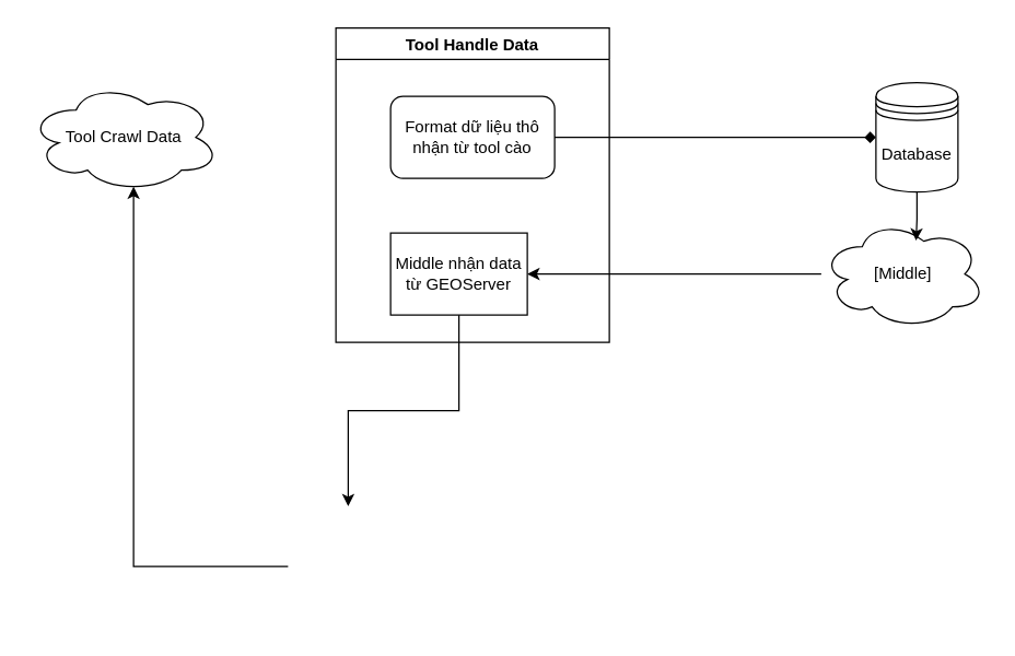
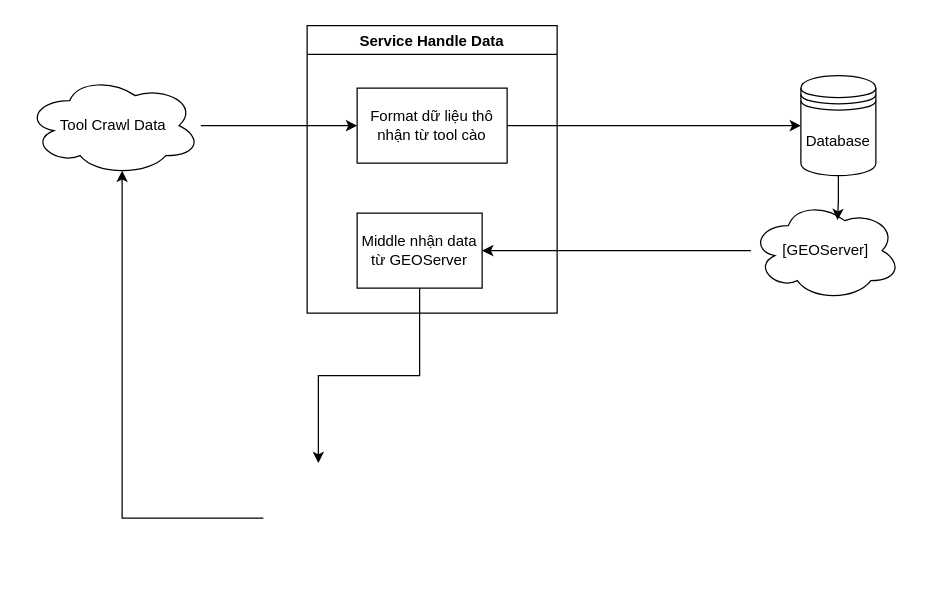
- <mxCell id="7" value="Tool Handle Data" style="swimlane;" vertex="1" parent="1"><mxGeometry x="245" y="20" width="200" height="230" as="geometry" /></mxCell>
+ <mxCell id="7" value="Service Handle Data" style="swimlane;" vertex="1" parent="1"><mxGeometry x="245" y="20" width="200" height="230" as="geometry" /></mxCell>
+ <mxCell id="10" style="edgeStyle=orthogonalEdgeStyle;rounded=0;orthogonalLoop=1;jettySize=auto;html=1;" edge="1" parent="1" source="11" target="8"><mxGeometry relative="1" as="geometry" /></mxCell>
- <mxCell id="8" value="Format dữ liệu thô nhận từ tool cào" style="whiteSpace=wrap;html=1;rounded=1;" vertex="1" parent="7"><mxGeometry x="40" y="50" width="120" height="60" as="geometry" /></mxCell>
+ <mxCell id="8" value="Format dữ liệu thô nhận từ tool cào" style="whiteSpace=wrap;html=1;" vertex="1" parent="7"><mxGeometry x="40" y="50" width="120" height="60" as="geometry" /></mxCell>
- <mxCell id="12" style="edgeStyle=orthogonalEdgeStyle;rounded=0;orthogonalLoop=1;jettySize=auto;html=1;endArrow=diamond;" edge="1" parent="1" source="8" target="2"><mxGeometry relative="1" as="geometry" /></mxCell>
+ <mxCell id="12" style="edgeStyle=orthogonalEdgeStyle;rounded=0;orthogonalLoop=1;jettySize=auto;html=1;" edge="1" parent="1" source="8" target="2"><mxGeometry relative="1" as="geometry" /></mxCell>
- <mxCell id="5" value="[Middle]" style="ellipse;shape=cloud;whiteSpace=wrap;html=1;" vertex="1" parent="1"><mxGeometry x="600" y="160" width="120" height="80" as="geometry" /></mxCell>
+ <mxCell id="5" value="[GEOServer]" style="ellipse;shape=cloud;whiteSpace=wrap;html=1;" vertex="1" parent="1"><mxGeometry x="600" y="160" width="120" height="80" as="geometry" /></mxCell>
